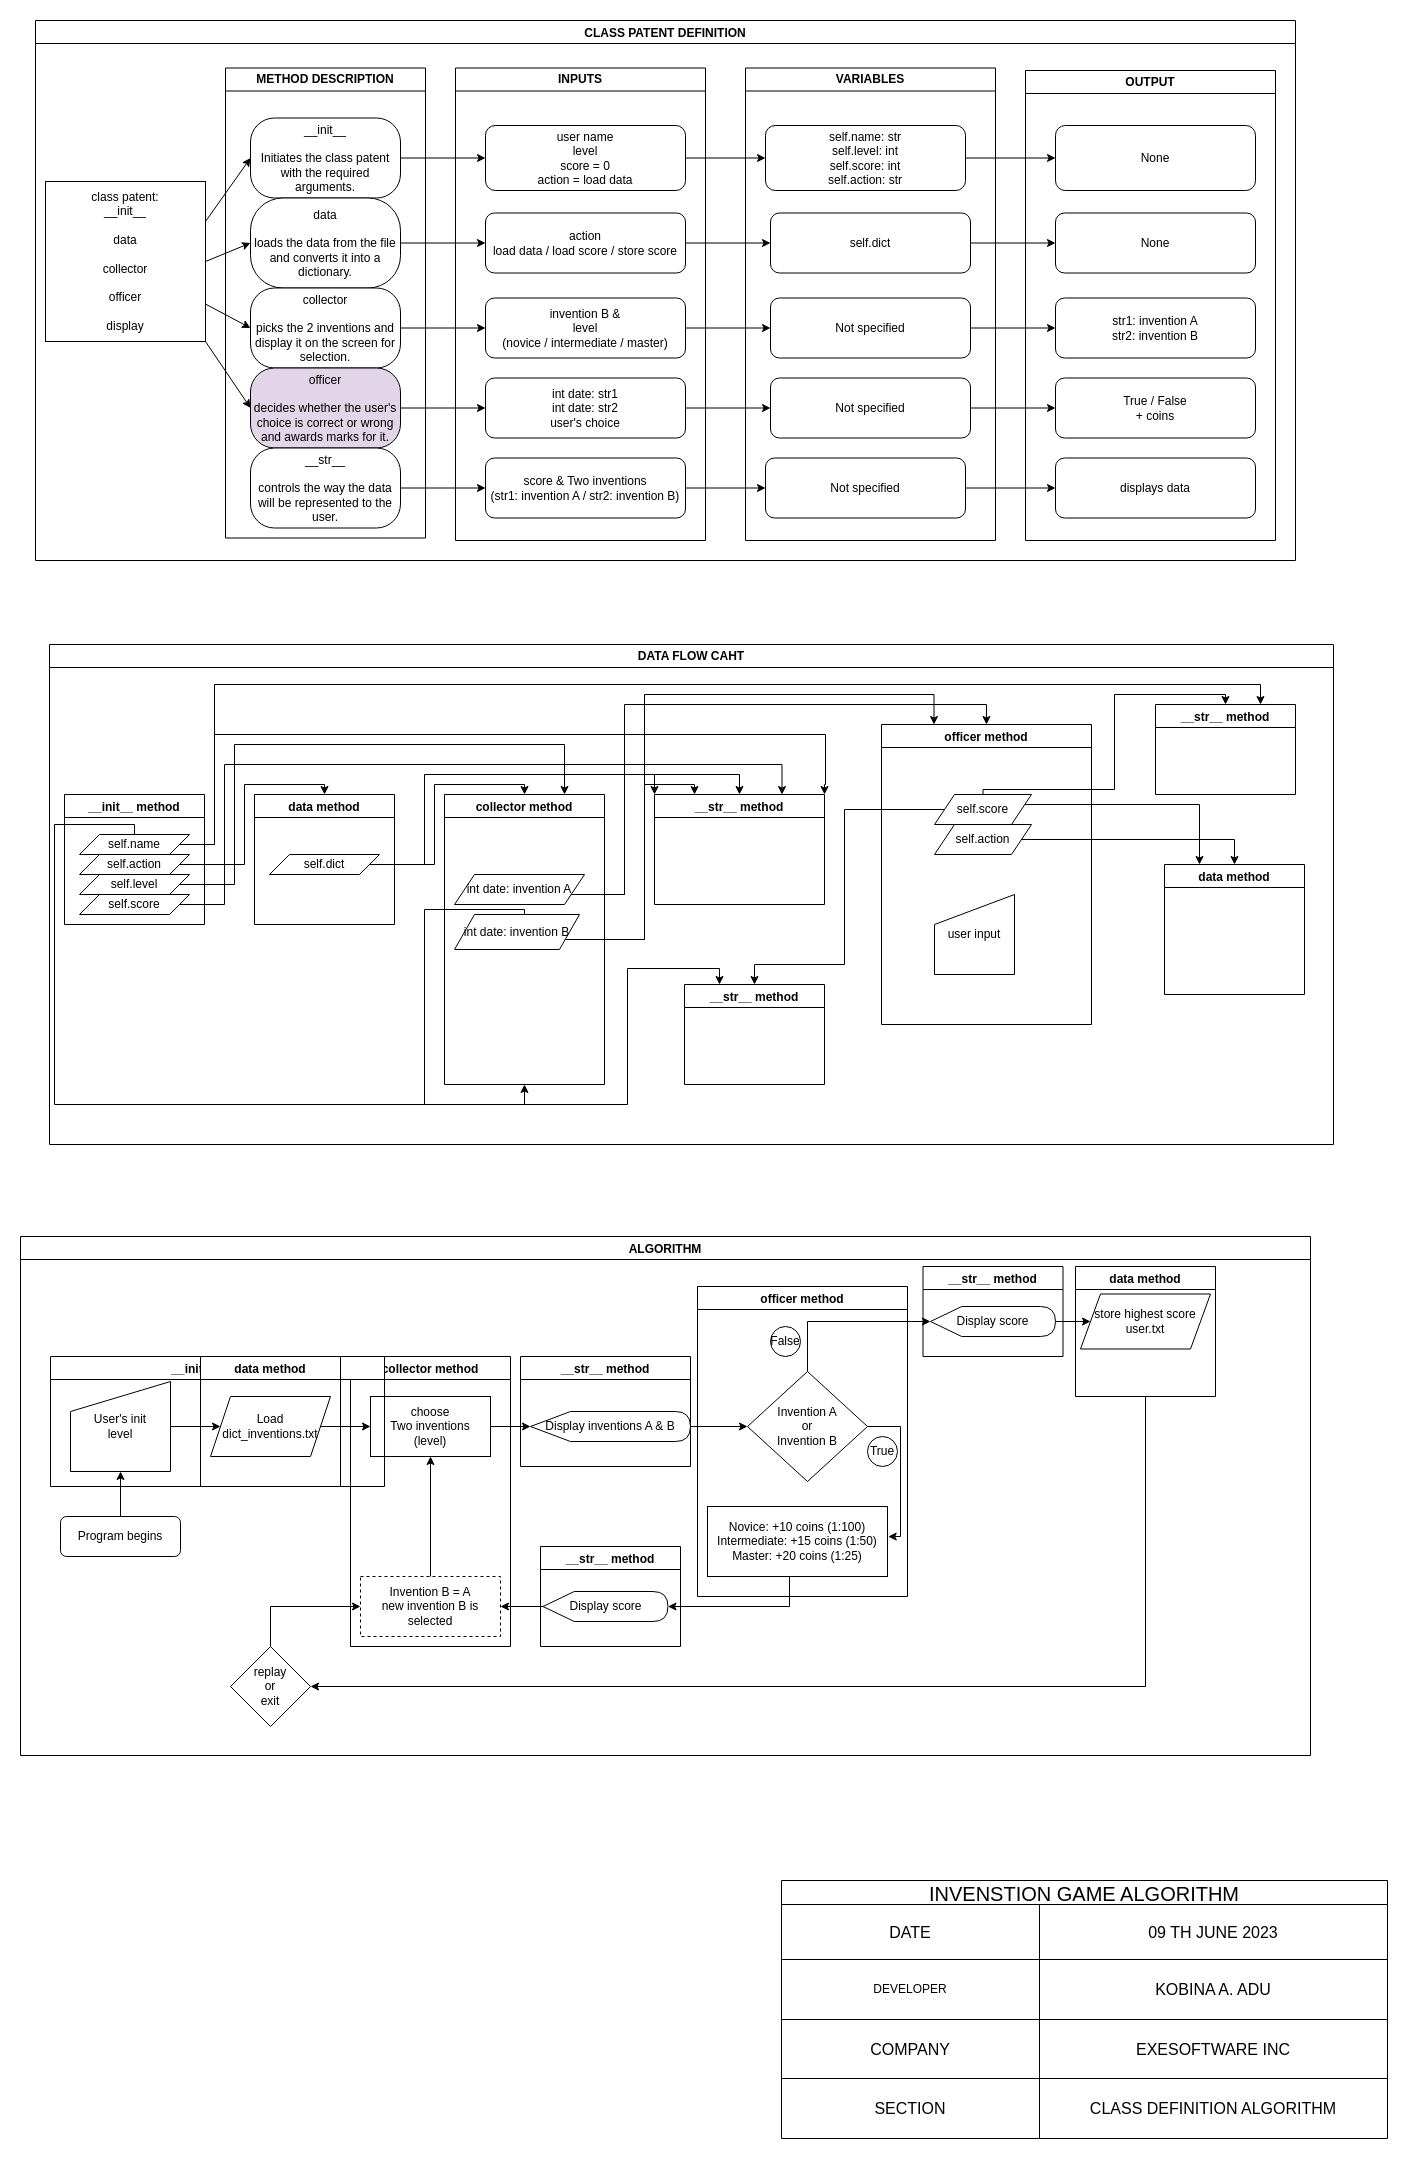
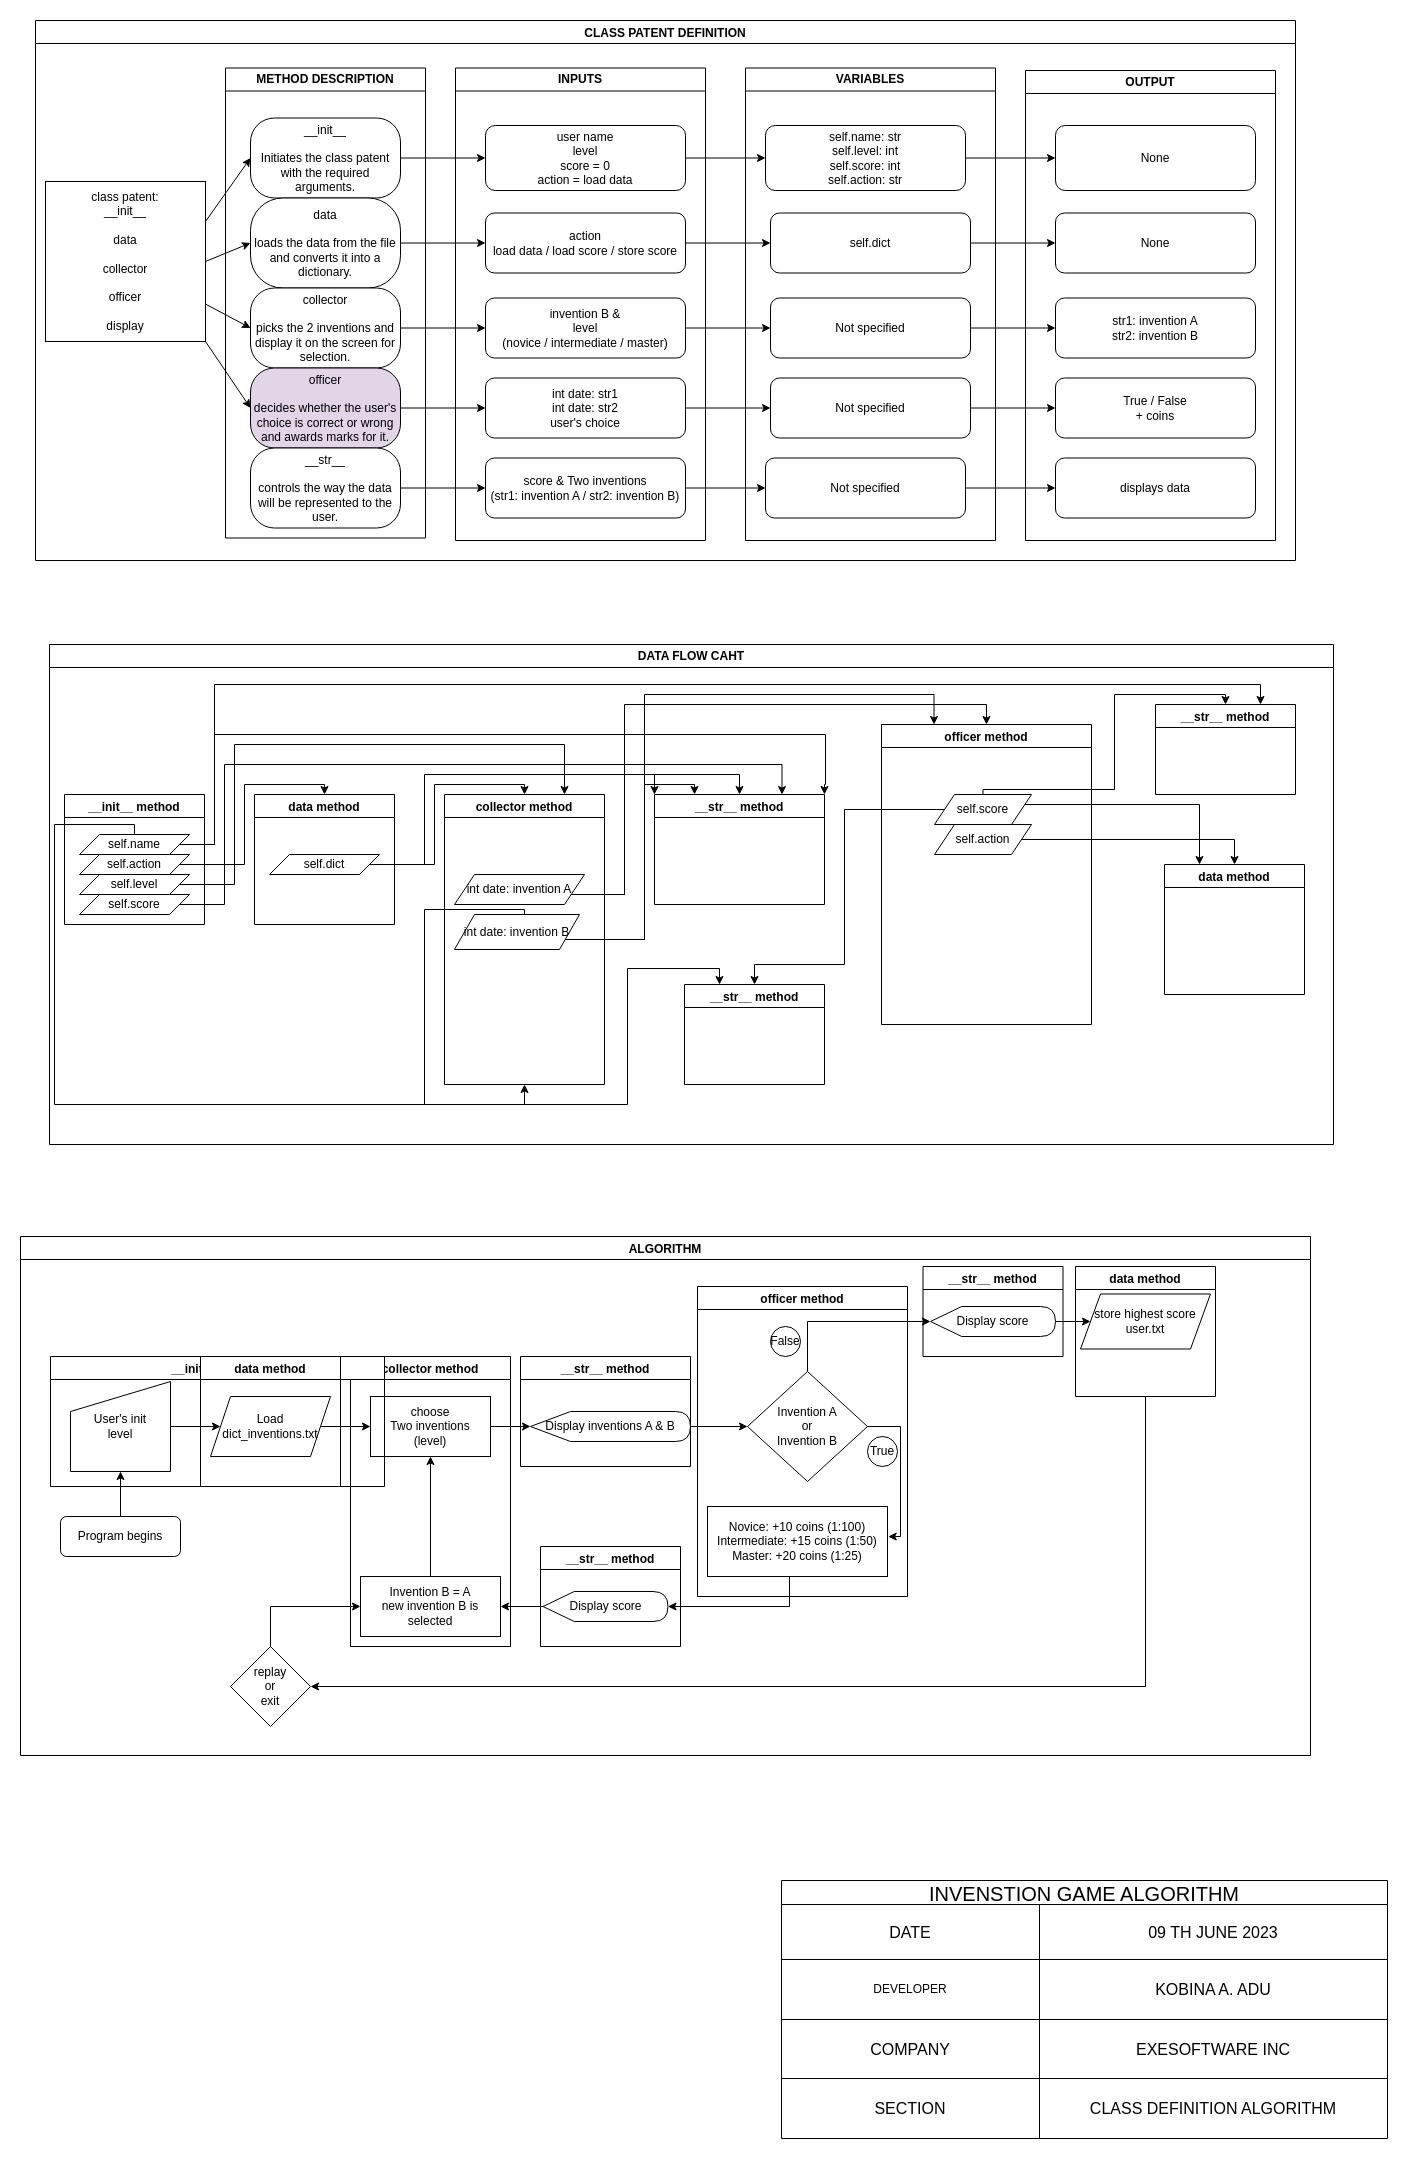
- <mxCell id="90" value="user input" style="shape=manualInput;whiteSpace=wrap;html=1;" vertex="1" parent="89"><mxGeometry x="53" y="170" width="80" height="80" as="geometry" /></mxCell>
- <mxCell id="6" value="Invention B = A&lt;br&gt;new invention B is selected" style="rounded=0;whiteSpace=wrap;html=1;dashed=1;" vertex="1" parent="4"><mxGeometry x="10" y="220" width="140" height="60" as="geometry" /></mxCell>
+ <mxCell id="6" value="Invention B = A&lt;br&gt;new invention B is selected" style="rounded=0;whiteSpace=wrap;html=1;" vertex="1" parent="4"><mxGeometry x="10" y="220" width="140" height="60" as="geometry" /></mxCell>
